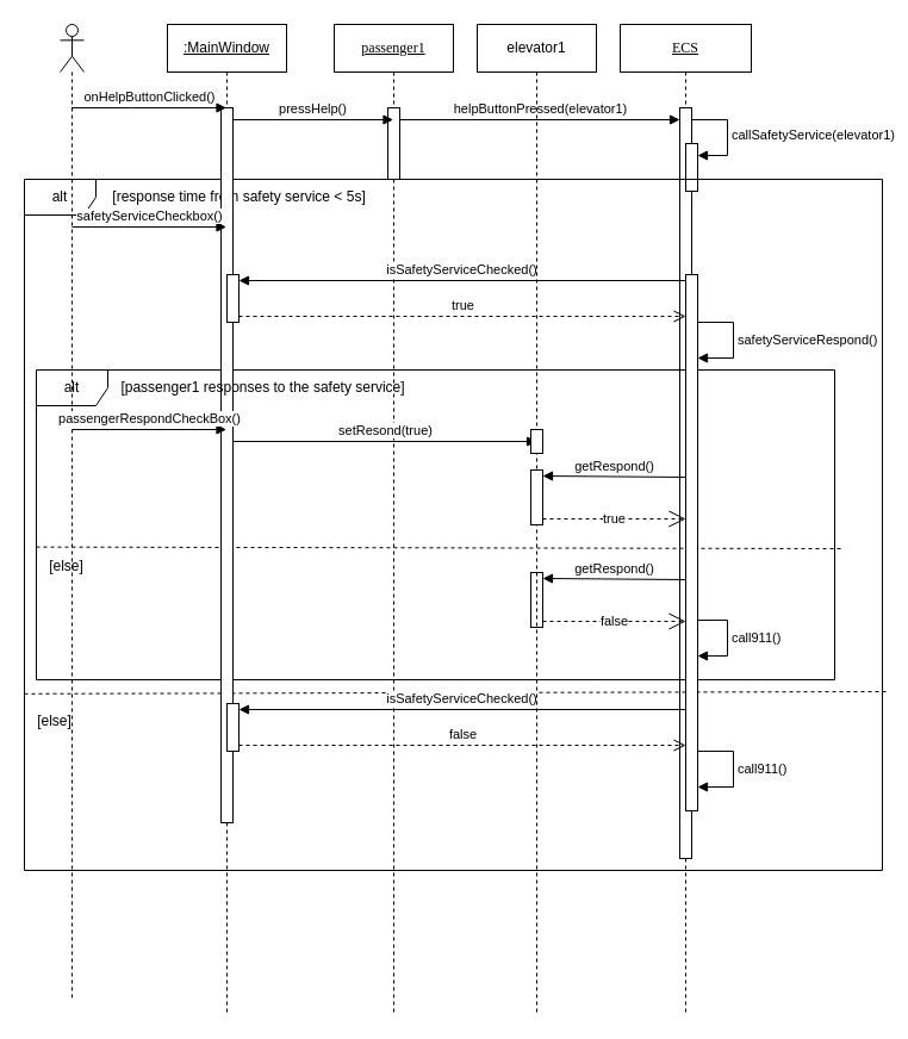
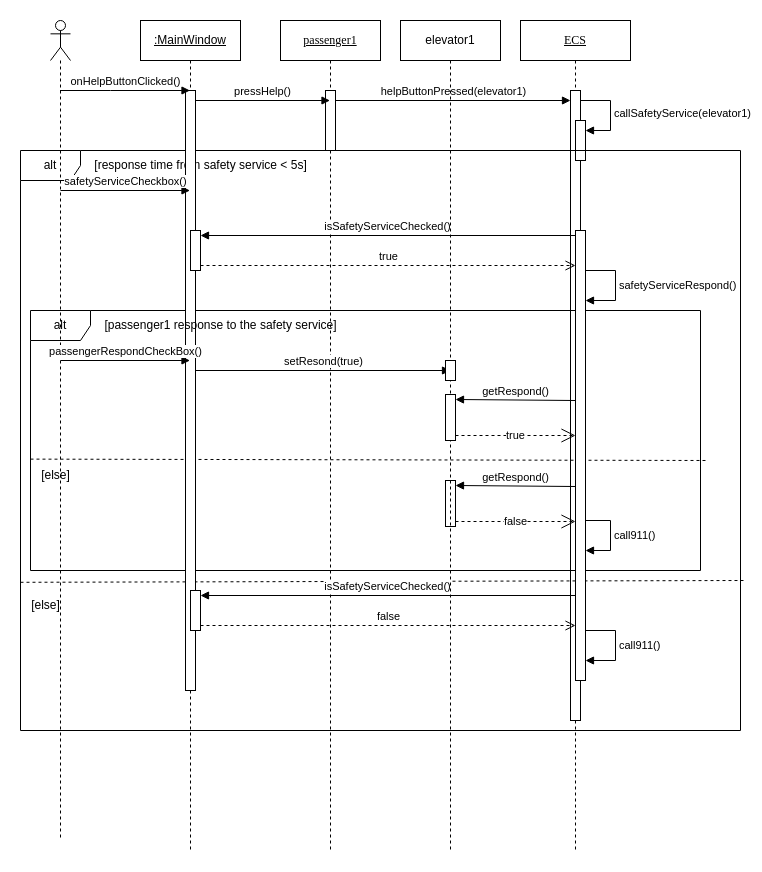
- <mxCell id="39" value="[passenger1 responses to the safety service]" style="text;html=1;align=center;verticalAlign=middle;resizable=0;points=[];autosize=1;strokeColor=none;fillColor=none;" parent="1" vertex="1"><mxGeometry x="90" y="310" width="260" height="30" as="geometry" /></mxCell>
+ <mxCell id="39" value="[passenger1 response to the safety service]" style="text;html=1;align=center;verticalAlign=middle;resizable=0;points=[];autosize=1;strokeColor=none;fillColor=none;" parent="1" vertex="1"><mxGeometry x="90" y="310" width="260" height="30" as="geometry" /></mxCell>
